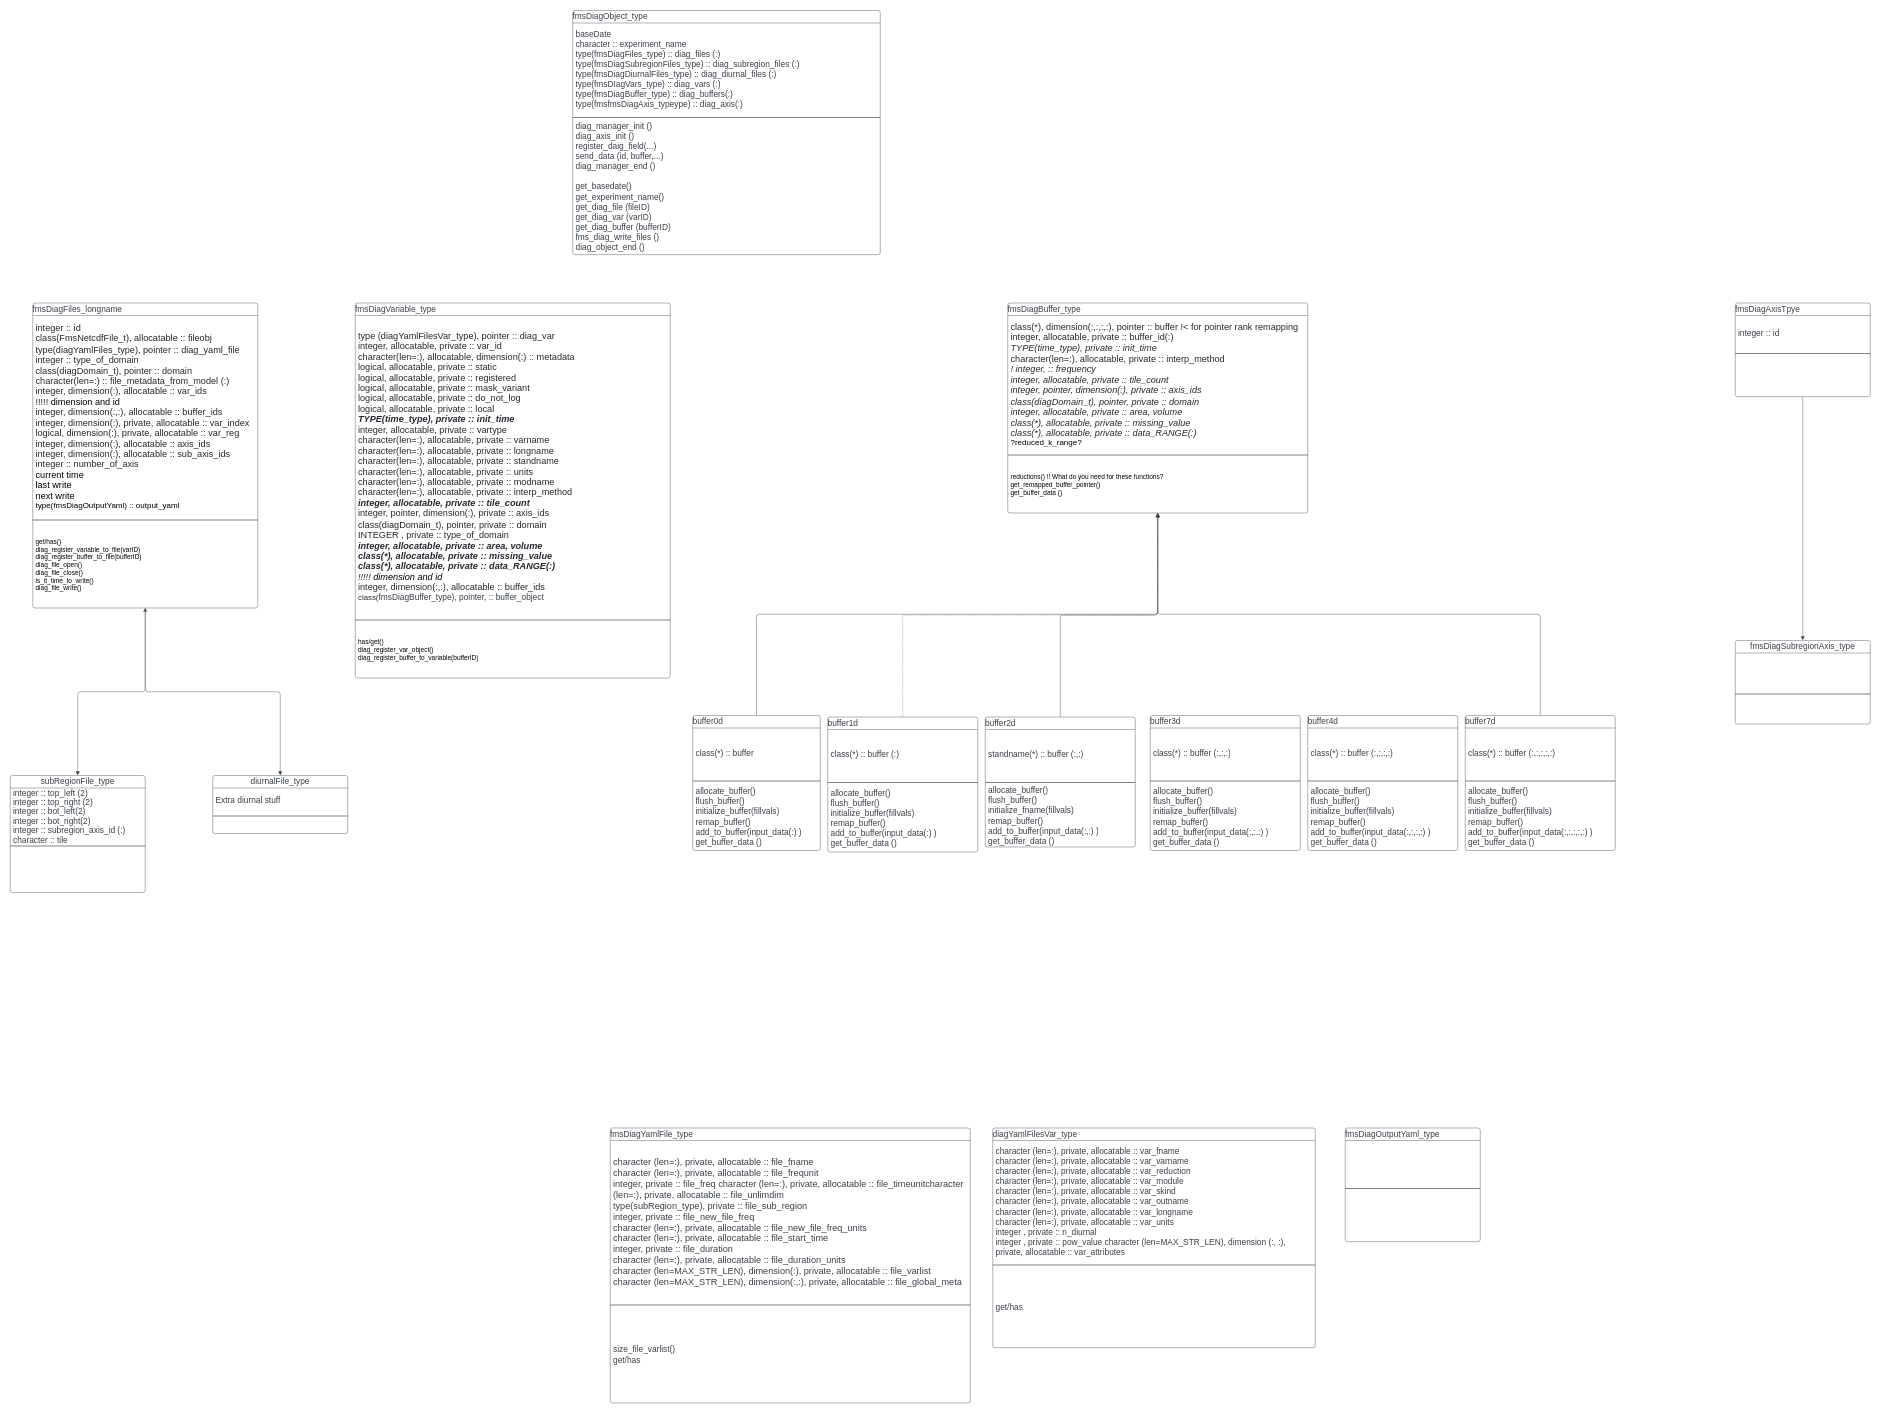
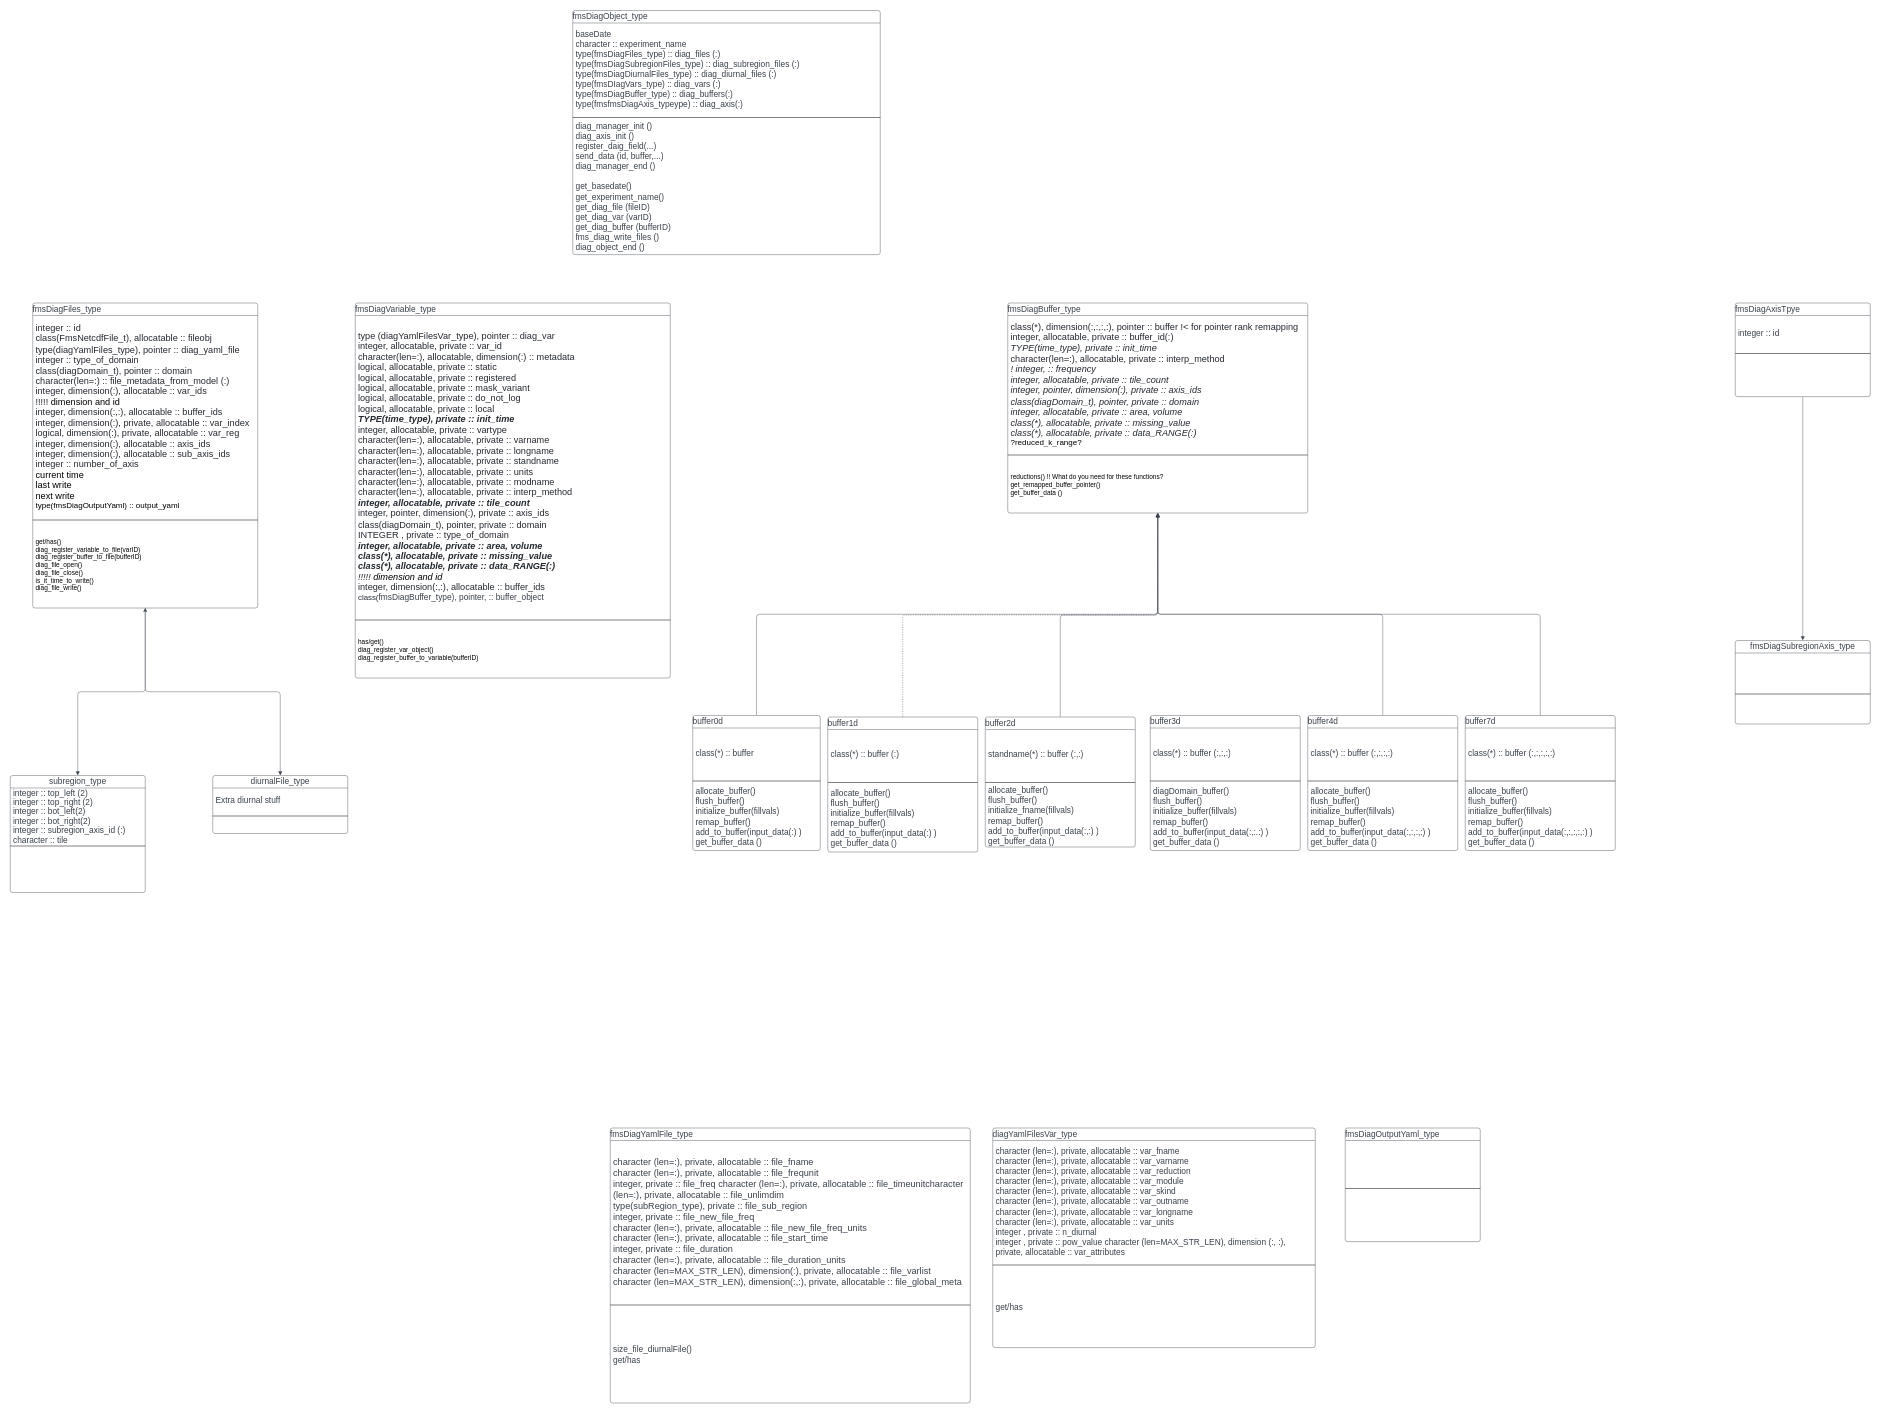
- <mxCell id="6" value="fmsDiagFiles_longname" style="html=1;overflow=block;blockSpacing=1;swimlane;childLayout=stackLayout;horizontal=1;horizontalStack=0;resizeParent=1;resizeParentMax=0;resizeLast=0;collapsible=0;fontStyle=0;marginBottom=0;swimlaneFillColor=#ffffff;startSize=25;whiteSpace=wrap;fontSize=16.7;fontColor=#3a414a;align=left;spacing=0;strokeColor=#3a414a;strokeOpacity=100;rounded=1;absoluteArcSize=1;arcSize=9;strokeWidth=0.8;" vertex="1" parent="1"><mxGeometry x="65" y="605" width="450" height="610" as="geometry" /></mxCell>
+ <mxCell id="6" value="fmsDiagFiles_type" style="html=1;overflow=block;blockSpacing=1;swimlane;childLayout=stackLayout;horizontal=1;horizontalStack=0;resizeParent=1;resizeParentMax=0;resizeLast=0;collapsible=0;fontStyle=0;marginBottom=0;swimlaneFillColor=#ffffff;startSize=25;whiteSpace=wrap;fontSize=16.7;fontColor=#3a414a;align=left;spacing=0;strokeColor=#3a414a;strokeOpacity=100;rounded=1;absoluteArcSize=1;arcSize=9;strokeWidth=0.8;" vertex="1" parent="1"><mxGeometry x="65" y="605" width="450" height="610" as="geometry" /></mxCell>
+ <mxCell id="52" value="" style="html=1;jettySize=18;whiteSpace=wrap;fontSize=13;strokeColor=#3a414a;strokeOpacity=100;strokeWidth=0.8;rounded=1;arcSize=12;edgeStyle=orthogonalEdgeStyle;startArrow=none;endArrow=block;endFill=1;exitX=0.5;exitY=-0.002;exitPerimeter=0;entryX=0.5;entryY=1.001;entryPerimeter=0;" edge="1" parent="1" source="36" target="16"><mxGeometry width="100" height="100" relative="1" as="geometry"><Array as="points" /></mxGeometry></mxCell>
- <mxCell id="48" value="subRegionFile_type" style="html=1;overflow=block;blockSpacing=1;swimlane;childLayout=stackLayout;horizontal=1;horizontalStack=0;resizeParent=1;resizeParentMax=0;resizeLast=0;collapsible=0;fontStyle=0;marginBottom=0;swimlaneFillColor=#ffffff;startSize=25;whiteSpace=wrap;fontSize=16.7;fontColor=#3a414a;spacing=0;strokeColor=#3a414a;strokeOpacity=100;rounded=1;absoluteArcSize=1;arcSize=9;strokeWidth=0.8;" vertex="1" parent="1"><mxGeometry x="20" y="1550" width="270" height="234" as="geometry" /></mxCell>
+ <mxCell id="48" value="subregion_type" style="html=1;overflow=block;blockSpacing=1;swimlane;childLayout=stackLayout;horizontal=1;horizontalStack=0;resizeParent=1;resizeParentMax=0;resizeLast=0;collapsible=0;fontStyle=0;marginBottom=0;swimlaneFillColor=#ffffff;startSize=25;whiteSpace=wrap;fontSize=16.7;fontColor=#3a414a;spacing=0;strokeColor=#3a414a;strokeOpacity=100;rounded=1;absoluteArcSize=1;arcSize=9;strokeWidth=0.8;" vertex="1" parent="1"><mxGeometry x="20" y="1550" width="270" height="234" as="geometry" /></mxCell>
- <mxCell id="35" value="allocate_buffer()&#10;flush_buffer()&#10;initialize_buffer(fillvals)&#10;remap_buffer()&#10;add_to_buffer(input_data(:,:.:) )&#10;get_buffer_data ()" style="part=1;html=1;resizeHeight=0;strokeColor=none;fillColor=none;align=left;verticalAlign=middle;spacingLeft=4;spacingRight=4;overflow=hidden;rotatable=0;points=[[0,0.5],[1,0.5]];portConstraint=eastwest;swimlaneFillColor=#ffffff;strokeOpacity=100;whiteSpace=wrap;fontSize=16.7;fontColor=#3a414a;" vertex="1" parent="32"><mxGeometry y="135" width="300" height="135" as="geometry" /></mxCell>
+ <mxCell id="35" value="diagDomain_buffer()&#10;flush_buffer()&#10;initialize_buffer(fillvals)&#10;remap_buffer()&#10;add_to_buffer(input_data(:,:.:) )&#10;get_buffer_data ()" style="part=1;html=1;resizeHeight=0;strokeColor=none;fillColor=none;align=left;verticalAlign=middle;spacingLeft=4;spacingRight=4;overflow=hidden;rotatable=0;points=[[0,0.5],[1,0.5]];portConstraint=eastwest;swimlaneFillColor=#ffffff;strokeOpacity=100;whiteSpace=wrap;fontSize=16.7;fontColor=#3a414a;" vertex="1" parent="32"><mxGeometry y="135" width="300" height="135" as="geometry" /></mxCell>
- <mxCell id="69" value="size_file_varlist()&#10;get/has" style="part=1;html=1;resizeHeight=0;strokeColor=none;fillColor=none;align=left;verticalAlign=middle;spacingLeft=4;spacingRight=4;overflow=hidden;rotatable=0;points=[[0,0.5],[1,0.5]];portConstraint=eastwest;swimlaneFillColor=#ffffff;strokeOpacity=100;whiteSpace=wrap;fontSize=16.7;fontColor=#3a414a;" vertex="1" parent="66"><mxGeometry y="358" width="720" height="192" as="geometry" /></mxCell>
+ <mxCell id="69" value="size_file_diurnalFile()&#10;get/has" style="part=1;html=1;resizeHeight=0;strokeColor=none;fillColor=none;align=left;verticalAlign=middle;spacingLeft=4;spacingRight=4;overflow=hidden;rotatable=0;points=[[0,0.5],[1,0.5]];portConstraint=eastwest;swimlaneFillColor=#ffffff;strokeOpacity=100;whiteSpace=wrap;fontSize=16.7;fontColor=#3a414a;" vertex="1" parent="66"><mxGeometry y="358" width="720" height="192" as="geometry" /></mxCell>
